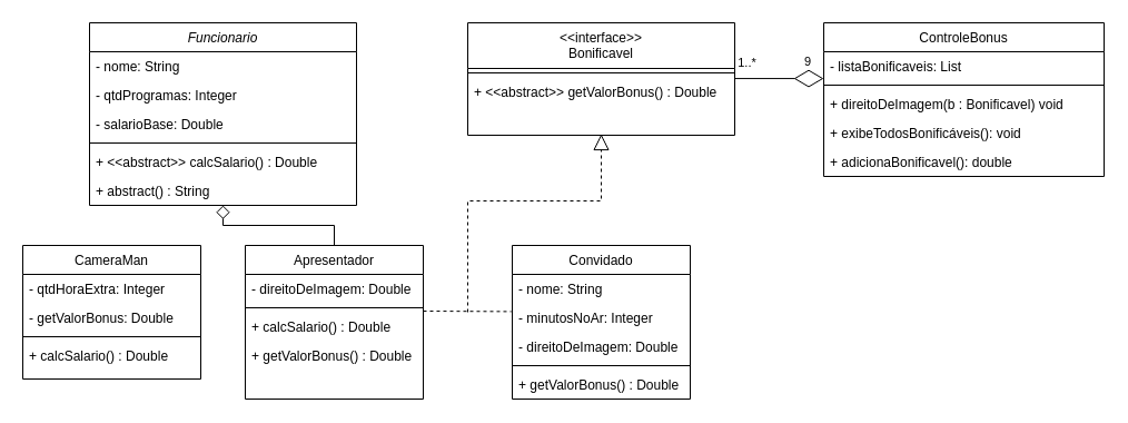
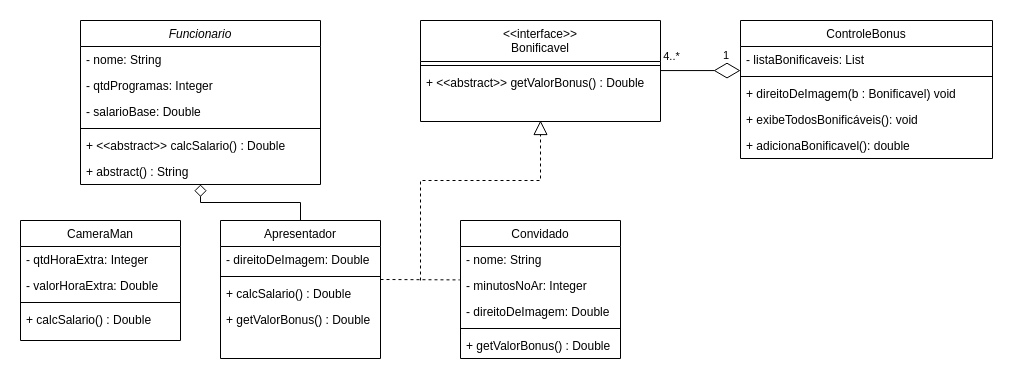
- <mxCell id="39" value="&lt;meta charset=&quot;utf-8&quot;&gt;&lt;span style=&quot;color: rgb(0, 0, 0); font-family: Helvetica; font-size: 11px; font-style: normal; font-variant-ligatures: normal; font-variant-caps: normal; font-weight: 400; letter-spacing: normal; orphans: 2; text-align: left; text-indent: 0px; text-transform: none; widows: 2; word-spacing: 0px; -webkit-text-stroke-width: 0px; background-color: rgb(255, 255, 255); text-decoration-thickness: initial; text-decoration-style: initial; text-decoration-color: initial; float: none; display: inline !important;&quot;&gt;9&lt;/span&gt;" style="text;whiteSpace=wrap;html=1;" parent="1" vertex="1"><mxGeometry x="721" y="41" width="10" height="20" as="geometry" /></mxCell>
+ <mxCell id="39" value="&lt;meta charset=&quot;utf-8&quot;&gt;&lt;span style=&quot;color: rgb(0, 0, 0); font-family: Helvetica; font-size: 11px; font-style: normal; font-variant-ligatures: normal; font-variant-caps: normal; font-weight: 400; letter-spacing: normal; orphans: 2; text-align: left; text-indent: 0px; text-transform: none; widows: 2; word-spacing: 0px; -webkit-text-stroke-width: 0px; background-color: rgb(255, 255, 255); text-decoration-thickness: initial; text-decoration-style: initial; text-decoration-color: initial; float: none; display: inline !important;&quot;&gt;1&lt;/span&gt;" style="text;whiteSpace=wrap;html=1;" parent="1" vertex="1"><mxGeometry x="721" y="41" width="10" height="20" as="geometry" /></mxCell>
- <mxCell id="38" value="1..*" style="edgeLabel;html=1;align=center;verticalAlign=middle;resizable=0;points=[];" parent="1" vertex="1" connectable="0"><mxGeometry x="670.001" y="55" as="geometry" /></mxCell>
+ <mxCell id="38" value="4..*" style="edgeLabel;html=1;align=center;verticalAlign=middle;resizable=0;points=[];" parent="1" vertex="1" connectable="0"><mxGeometry x="670.001" y="55" as="geometry" /></mxCell>
- <mxCell id="32" value="- getValorBonus: Double" style="text;align=left;verticalAlign=top;spacingLeft=4;spacingRight=4;overflow=hidden;rotatable=0;points=[[0,0.5],[1,0.5]];portConstraint=eastwest;rounded=0;shadow=0;html=0;" vertex="1" parent="30"><mxGeometry y="52" width="160" height="26" as="geometry" /></mxCell>
+ <mxCell id="32" value="- valorHoraExtra: Double" style="text;align=left;verticalAlign=top;spacingLeft=4;spacingRight=4;overflow=hidden;rotatable=0;points=[[0,0.5],[1,0.5]];portConstraint=eastwest;rounded=0;shadow=0;html=0;" vertex="1" parent="30"><mxGeometry y="52" width="160" height="26" as="geometry" /></mxCell>
